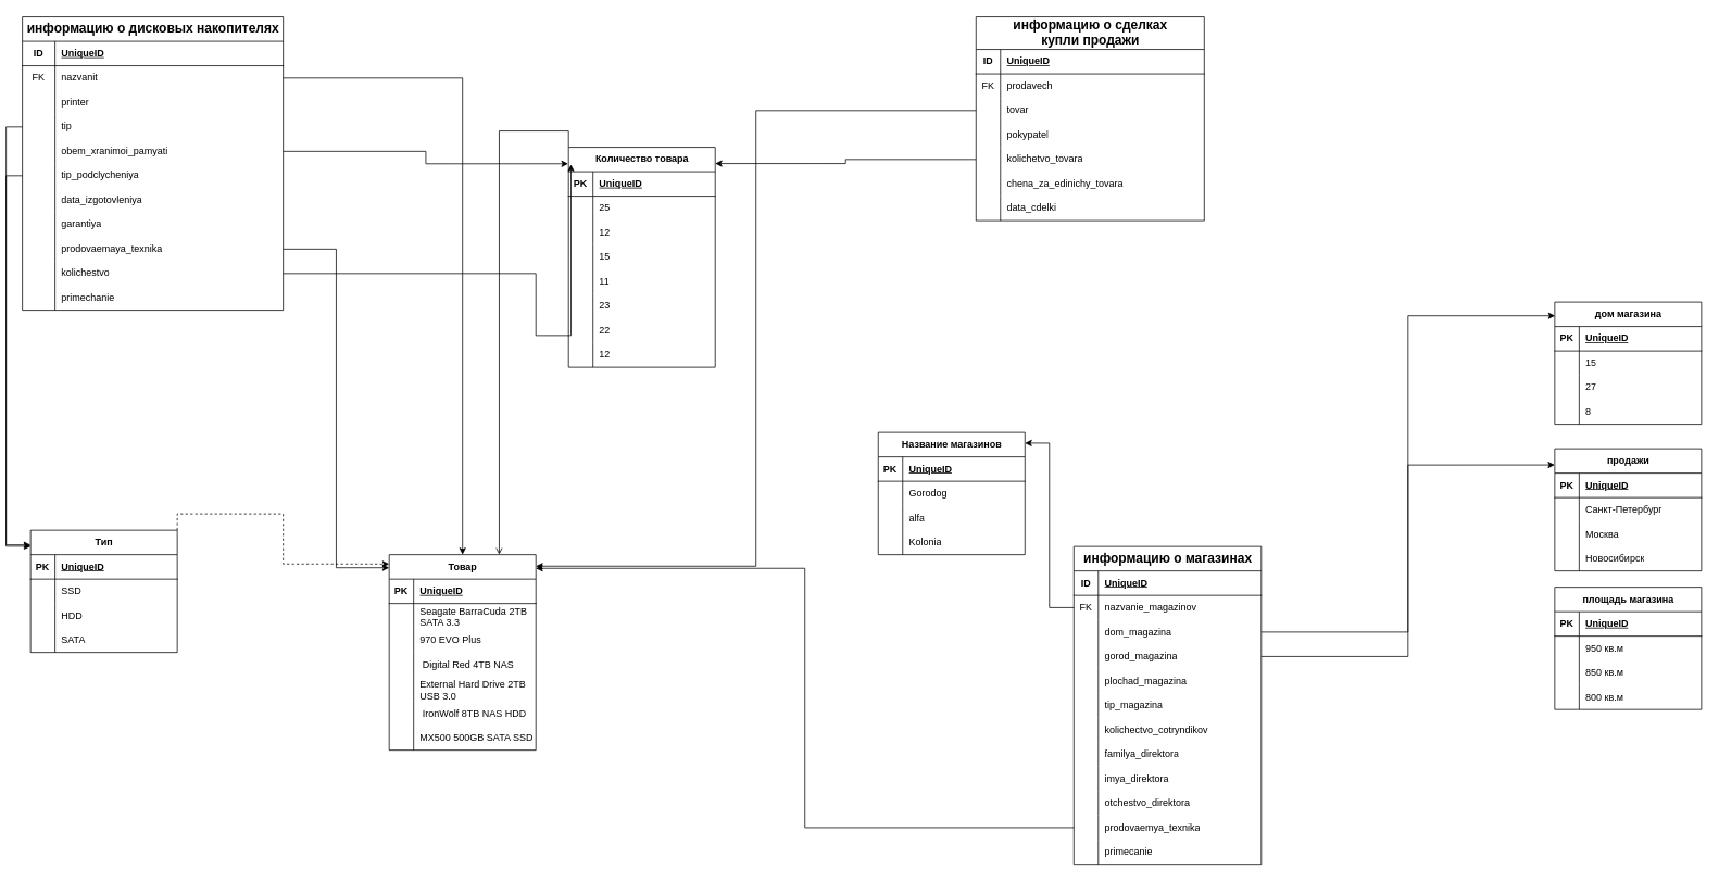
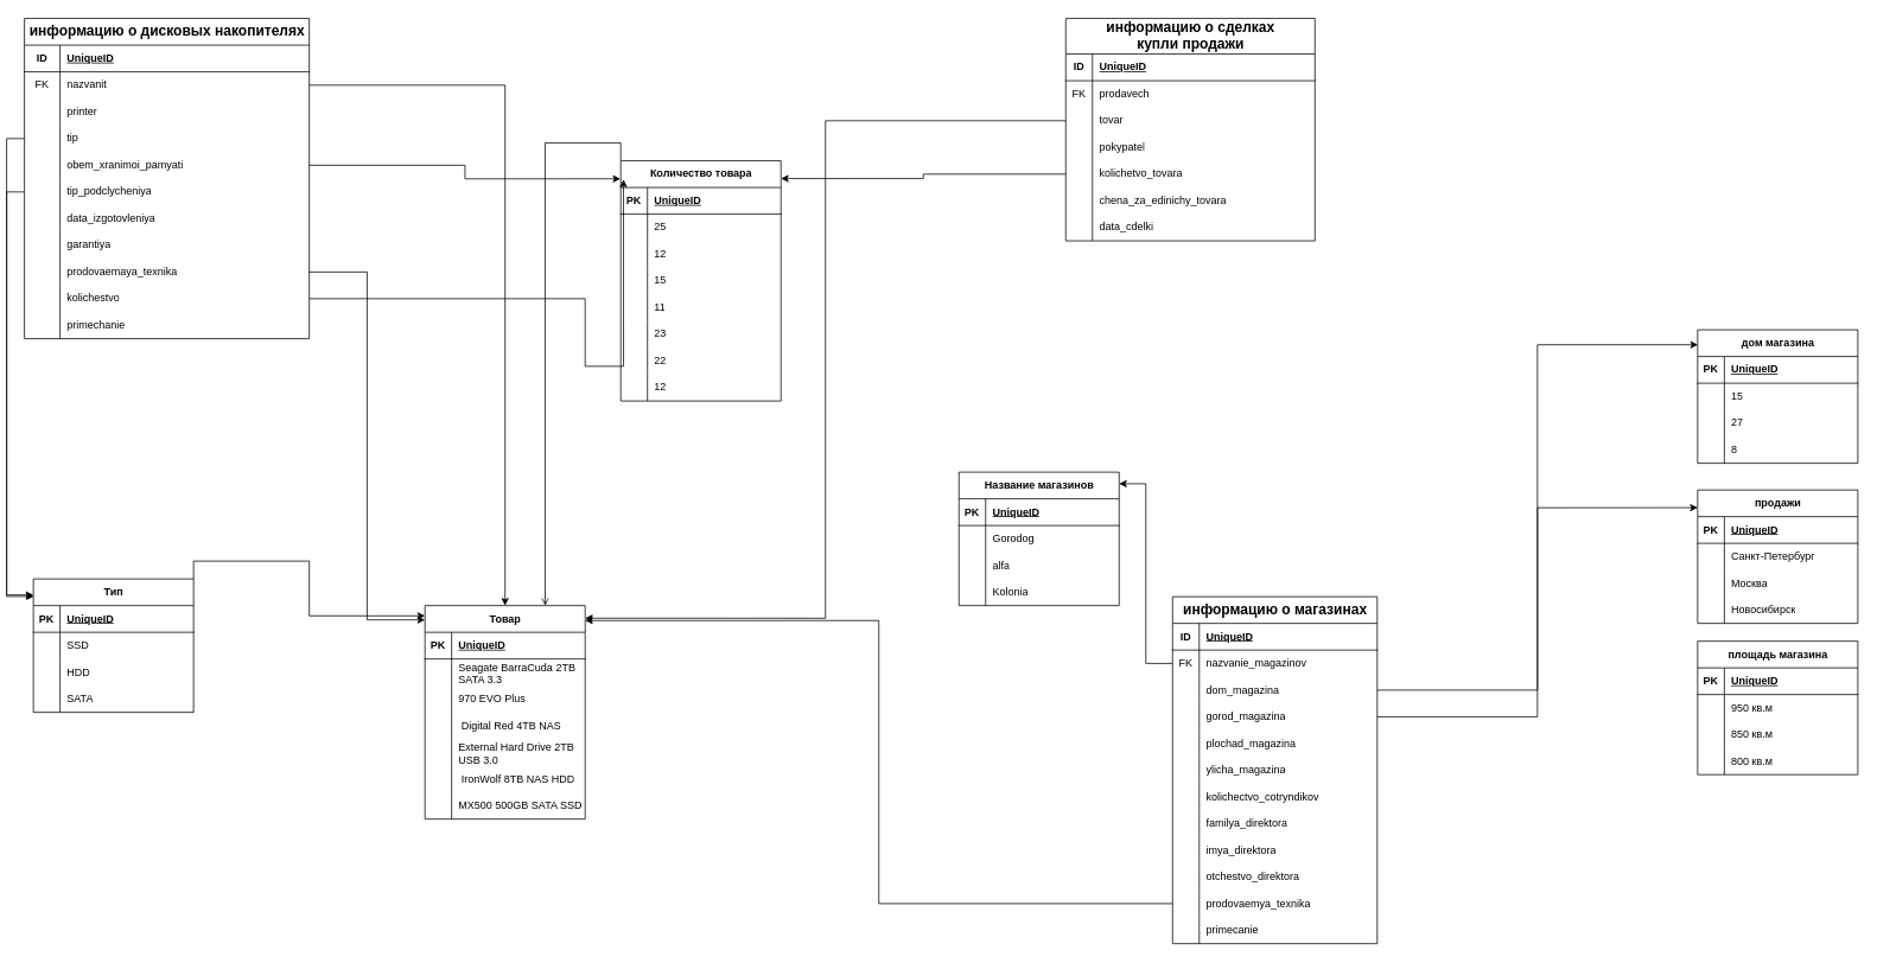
- <mxCell id="146" style="edgeStyle=orthogonalEdgeStyle;rounded=0;orthogonalLoop=1;jettySize=auto;html=1;exitX=1;exitY=0;exitDx=0;exitDy=0;entryX=0;entryY=0.048;entryDx=0;entryDy=0;entryPerimeter=0;dashed=1;" edge="1" parent="1" source="133" target="95"><mxGeometry relative="1" as="geometry" /></mxCell>
+ <mxCell id="146" style="edgeStyle=orthogonalEdgeStyle;rounded=0;orthogonalLoop=1;jettySize=auto;html=1;exitX=1;exitY=0;exitDx=0;exitDy=0;entryX=0;entryY=0.048;entryDx=0;entryDy=0;entryPerimeter=0;" edge="1" parent="1" source="133" target="95"><mxGeometry relative="1" as="geometry" /></mxCell>
- <mxCell id="54" value="tip_magazina" style="shape=partialRectangle;connectable=0;fillColor=none;top=0;left=0;bottom=0;right=0;align=left;spacingLeft=6;overflow=hidden;whiteSpace=wrap;html=1;" vertex="1" parent="52"><mxGeometry x="30" width="200" height="30" as="geometry"><mxRectangle width="200" height="30" as="alternateBounds" /></mxGeometry></mxCell>
+ <mxCell id="54" value="ylicha_magazina" style="shape=partialRectangle;connectable=0;fillColor=none;top=0;left=0;bottom=0;right=0;align=left;spacingLeft=6;overflow=hidden;whiteSpace=wrap;html=1;" vertex="1" parent="52"><mxGeometry x="30" width="200" height="30" as="geometry"><mxRectangle width="200" height="30" as="alternateBounds" /></mxGeometry></mxCell>
